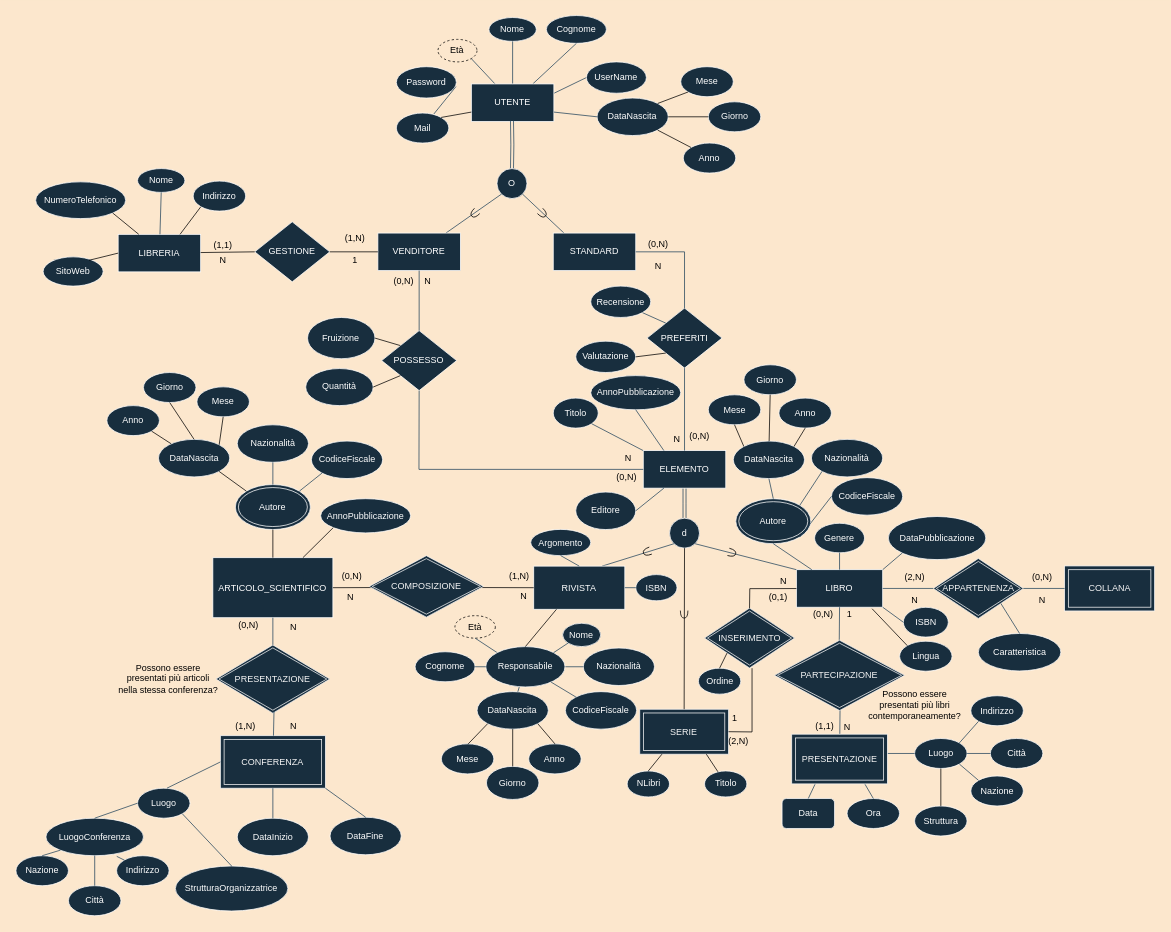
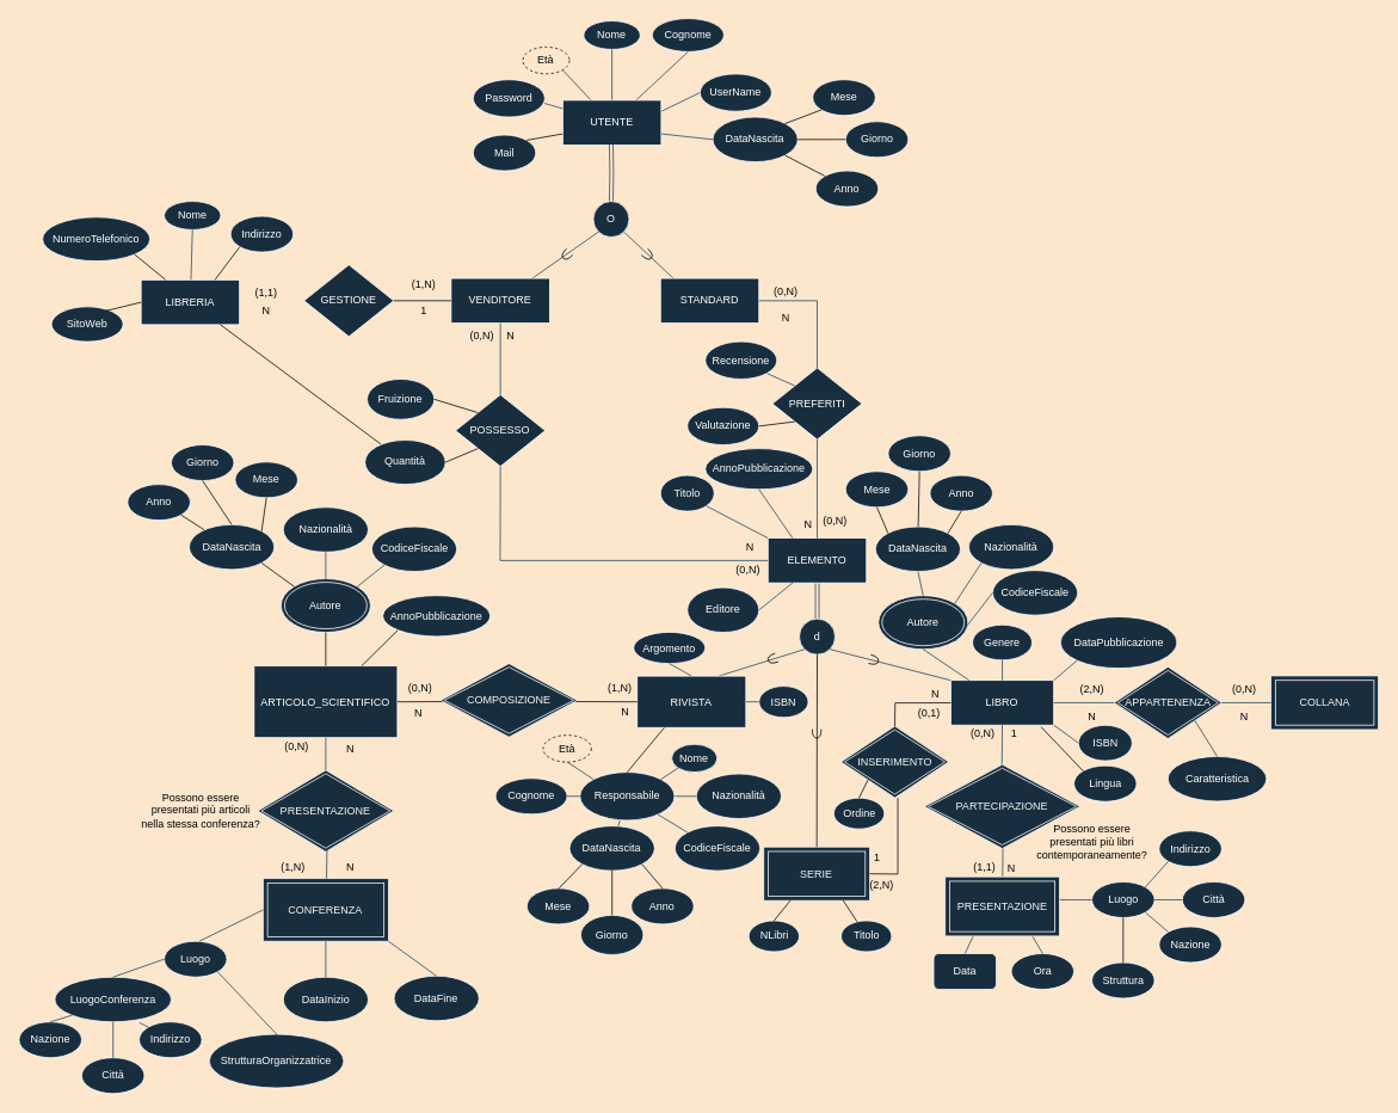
- <mxCell id="98" value="" style="endArrow=none;html=1;rounded=0;strokeColor=#23445D;fontColor=#000000;exitX=0.994;exitY=0.633;exitDx=0;exitDy=0;exitPerimeter=0;" parent="1" source="96" target="141" edge="1"><mxGeometry width="50" height="50" relative="1" as="geometry"><mxPoint x="709.5" y="91.21" as="sourcePoint" /><mxPoint x="759.5" y="41.21" as="targetPoint" /></mxGeometry></mxCell>
+ <mxCell id="98" value="" style="endArrow=none;html=1;rounded=0;strokeColor=#23445D;fontColor=#000000;exitX=0.994;exitY=0.633;exitDx=0;exitDy=0;exitPerimeter=0;" parent="1" source="96" target="94" edge="1"><mxGeometry width="50" height="50" relative="1" as="geometry"><mxPoint x="709.5" y="91.21" as="sourcePoint" /><mxPoint x="759.5" y="41.21" as="targetPoint" /></mxGeometry></mxCell>
- <mxCell id="129" value="" style="endArrow=none;html=1;rounded=0;entryX=0;entryY=0.5;entryDx=0;entryDy=0;" parent="1" source="128" target="127" edge="1"><mxGeometry width="50" height="50" relative="1" as="geometry"><mxPoint x="622" y="420" as="sourcePoint" /><mxPoint x="672" y="370" as="targetPoint" /></mxGeometry></mxCell>
+ <mxCell id="129" value="" style="endArrow=none;html=1;rounded=0;" parent="1" source="128" target="146" edge="1"><mxGeometry width="50" height="50" relative="1" as="geometry"><mxPoint x="622" y="420" as="sourcePoint" /><mxPoint x="672" y="370" as="targetPoint" /></mxGeometry></mxCell>
- <mxCell id="18" value="Fruizione" style="ellipse;whiteSpace=wrap;html=1;fillColor=#182E3E;strokeColor=#FFFFFF;fontColor=#FFFFFF;" parent="1" vertex="1"><mxGeometry x="409.42" y="422.5" width="90" height="55" as="geometry" /></mxCell>
+ <mxCell id="18" value="Fruizione" style="ellipse;whiteSpace=wrap;html=1;fillColor=#182E3E;strokeColor=#FFFFFF;fontColor=#FFFFFF;" parent="1" vertex="1"><mxGeometry x="409.42" y="422.5" width="75" height="45" as="geometry" /></mxCell>
